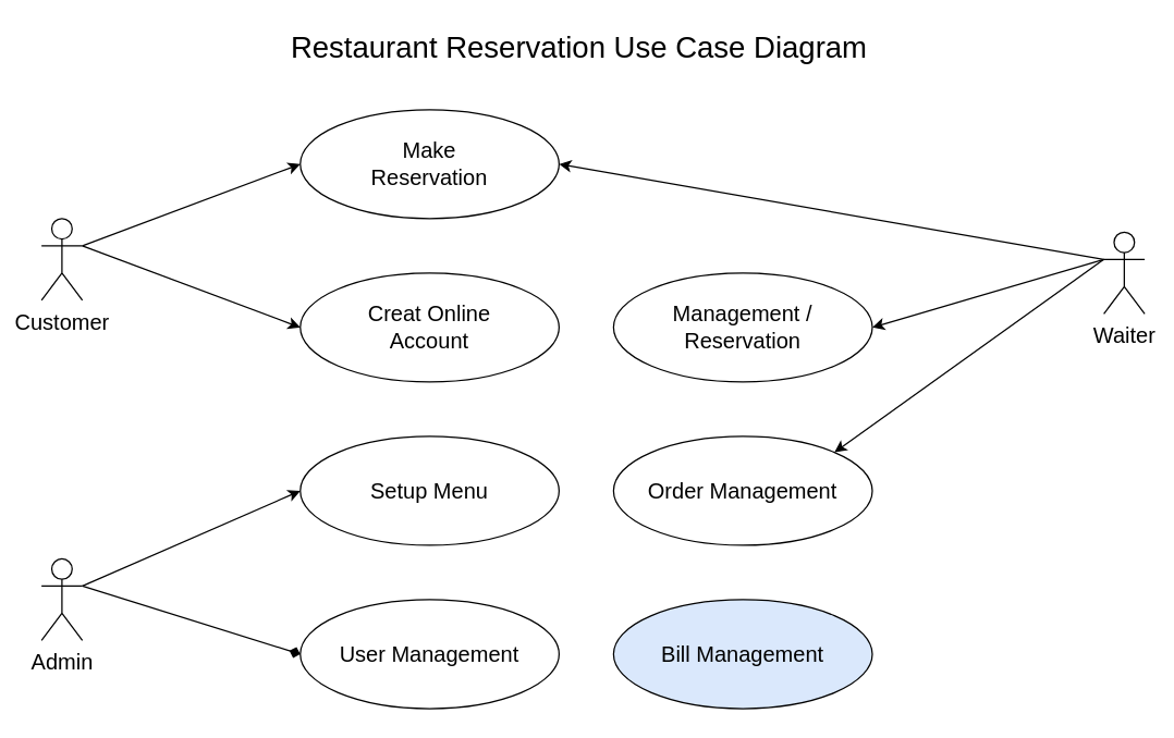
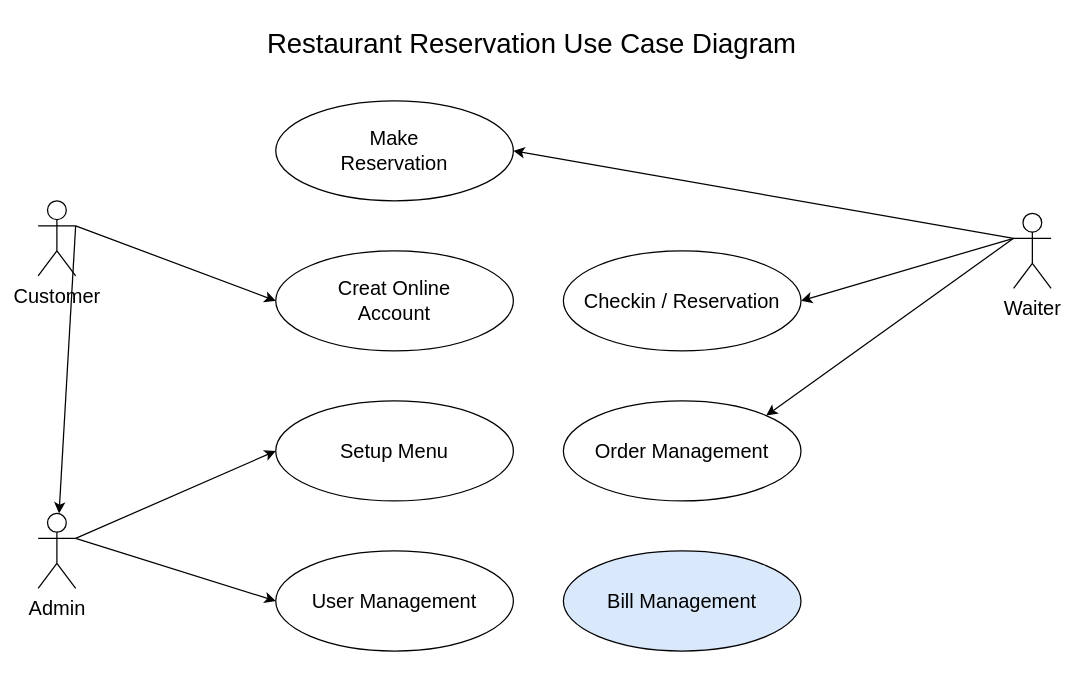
- <mxCell id="13" value="" style="endArrow=classic;html=1;rounded=0;fontSize=16;entryX=0;entryY=0.5;entryDx=0;entryDy=0;exitX=1;exitY=0.333;exitDx=0;exitDy=0;exitPerimeter=0;" edge="1" parent="1" source="12" target="3"><mxGeometry width="50" height="50" relative="1" as="geometry"><mxPoint x="50" y="200" as="sourcePoint" /><mxPoint x="240" y="270" as="targetPoint" /></mxGeometry></mxCell>
+ <mxCell id="13" value="" style="endArrow=classic;html=1;rounded=0;fontSize=16;exitX=1;exitY=0.333;exitDx=0;exitDy=0;exitPerimeter=0;" edge="1" parent="1" source="12" target="9"><mxGeometry width="50" height="50" relative="1" as="geometry"><mxPoint x="50" y="200" as="sourcePoint" /><mxPoint x="240" y="270" as="targetPoint" /></mxGeometry></mxCell>
- <mxCell id="7" value="&lt;span style=&quot;font-size: 16px;&quot;&gt;Management / Reservation&lt;/span&gt;" style="ellipse;whiteSpace=wrap;html=1;" vertex="1" parent="1"><mxGeometry x="450" y="200" width="190" height="80" as="geometry" /></mxCell>
+ <mxCell id="7" value="&lt;span style=&quot;font-size: 16px;&quot;&gt;Checkin / Reservation&lt;/span&gt;" style="ellipse;whiteSpace=wrap;html=1;" vertex="1" parent="1"><mxGeometry x="450" y="200" width="190" height="80" as="geometry" /></mxCell>
- <mxCell id="11" value="" style="endArrow=diamond;html=1;rounded=0;fontSize=16;entryX=0;entryY=0.5;entryDx=0;entryDy=0;exitX=1;exitY=0.333;exitDx=0;exitDy=0;exitPerimeter=0;" edge="1" parent="1" source="9" target="5"><mxGeometry width="50" height="50" relative="1" as="geometry"><mxPoint x="50" y="410" as="sourcePoint" /><mxPoint x="220" y="370" as="targetPoint" /></mxGeometry></mxCell>
+ <mxCell id="11" value="" style="endArrow=classic;html=1;rounded=0;fontSize=16;entryX=0;entryY=0.5;entryDx=0;entryDy=0;exitX=1;exitY=0.333;exitDx=0;exitDy=0;exitPerimeter=0;" edge="1" parent="1" source="9" target="5"><mxGeometry width="50" height="50" relative="1" as="geometry"><mxPoint x="50" y="410" as="sourcePoint" /><mxPoint x="220" y="370" as="targetPoint" /></mxGeometry></mxCell>
